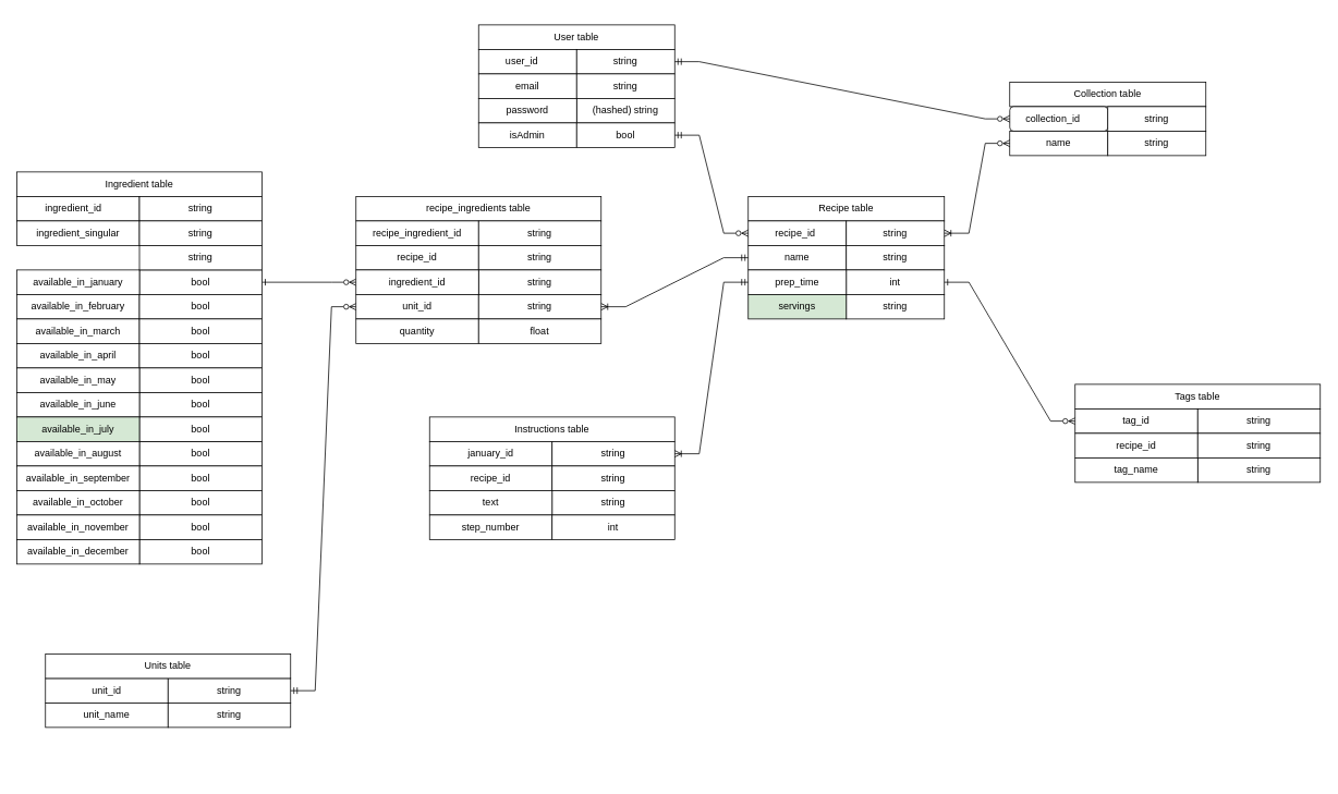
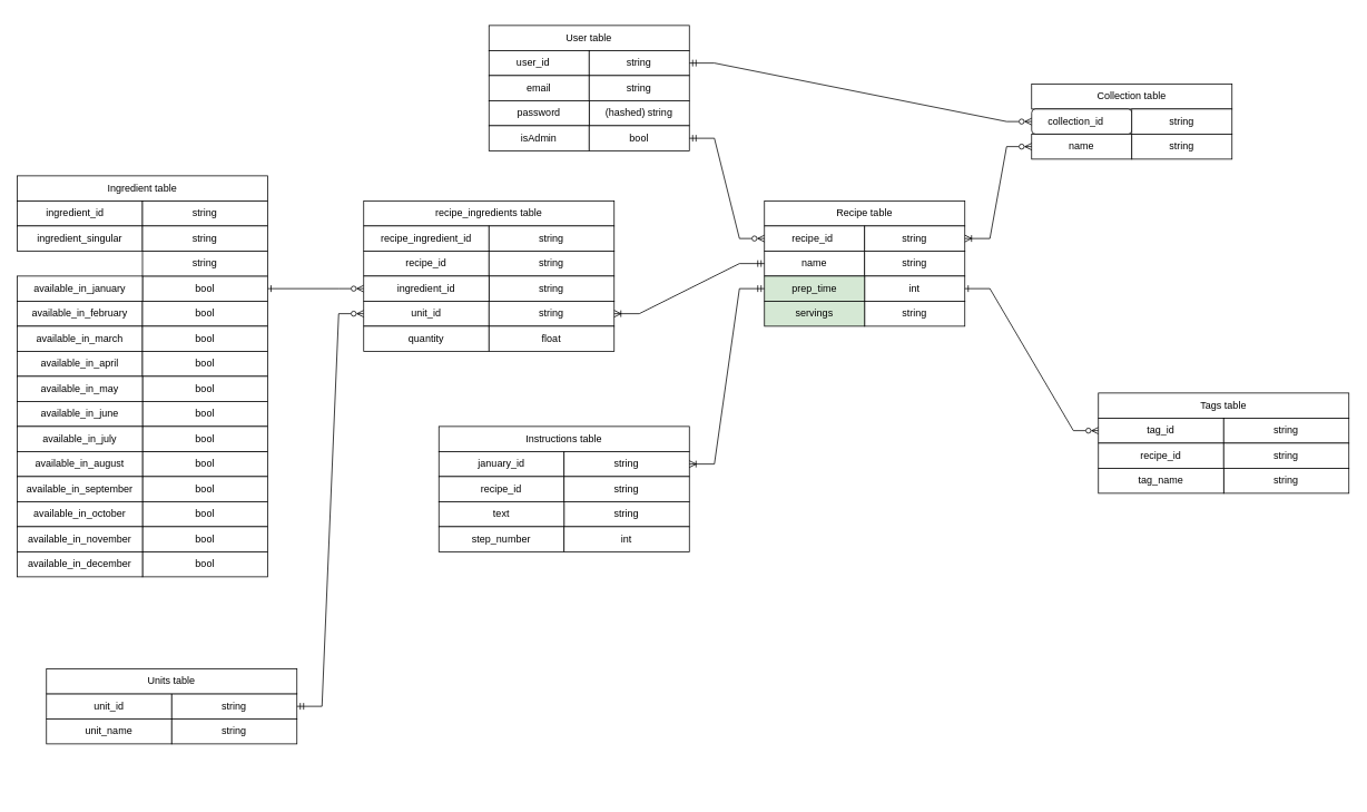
- <mxCell id="26" value="prep_time" style="rounded=0;whiteSpace=wrap;html=1;" parent="19" vertex="1"><mxGeometry y="90" width="120" height="30" as="geometry" /></mxCell>
+ <mxCell id="26" value="prep_time" style="rounded=0;whiteSpace=wrap;html=1;fillColor=#d5e8d4;" parent="19" vertex="1"><mxGeometry y="90" width="120" height="30" as="geometry" /></mxCell>
- <mxCell id="83" value="available_in_july" style="rounded=0;whiteSpace=wrap;html=1;fillColor=#d5e8d4;" parent="59" vertex="1"><mxGeometry y="300" width="150" height="30" as="geometry" /></mxCell>
+ <mxCell id="83" value="available_in_july" style="rounded=0;whiteSpace=wrap;html=1;" parent="59" vertex="1"><mxGeometry y="300" width="150" height="30" as="geometry" /></mxCell>
